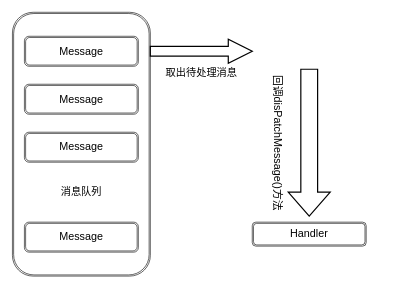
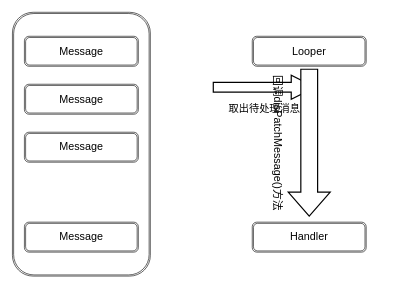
- <mxCell id="10" value="取出待处理消息" style="verticalLabelPosition=bottom;verticalAlign=top;html=1;strokeWidth=2;shape=mxgraph.arrows2.arrow;dy=0.6;dx=40;notch=0;fontSize=17;" vertex="1" parent="1"><mxGeometry x="250" y="65" width="170" height="40" as="geometry" /></mxCell>
+ <mxCell id="10" value="取出待处理消息" style="verticalLabelPosition=bottom;verticalAlign=top;html=1;strokeWidth=2;shape=mxgraph.arrows2.arrow;dy=0.6;dx=40;notch=0;fontSize=17;" vertex="1" parent="1"><mxGeometry x="355" y="125" width="170" height="40" as="geometry" /></mxCell>
+ <mxCell id="8" value="&lt;font style=&quot;font-size: 18px&quot;&gt;Looper&lt;/font&gt;" style="shape=ext;double=1;rounded=1;whiteSpace=wrap;html=1;" vertex="1" parent="1"><mxGeometry x="420" y="60" width="190" height="50" as="geometry" /></mxCell>
- <mxCell id="7" value="&lt;font style=&quot;font-size: 17px&quot;&gt;消息队列&lt;/font&gt;" style="text;html=1;strokeColor=none;fillColor=none;align=center;verticalAlign=middle;whiteSpace=wrap;rounded=0;" vertex="1" parent="1"><mxGeometry x="60" y="280" width="150" height="80" as="geometry" /></mxCell>
- <mxCell id="9" value="&lt;font style=&quot;font-size: 18px&quot;&gt;Handler&lt;/font&gt;" style="shape=ext;double=1;rounded=1;whiteSpace=wrap;html=1;" vertex="1" parent="1"><mxGeometry x="420" y="370" width="190" height="40" as="geometry" /></mxCell>
+ <mxCell id="9" value="&lt;font style=&quot;font-size: 18px&quot;&gt;Handler&lt;/font&gt;" style="shape=ext;double=1;rounded=1;whiteSpace=wrap;html=1;" vertex="1" parent="1"><mxGeometry x="420" y="370" width="190" height="50" as="geometry" /></mxCell>
